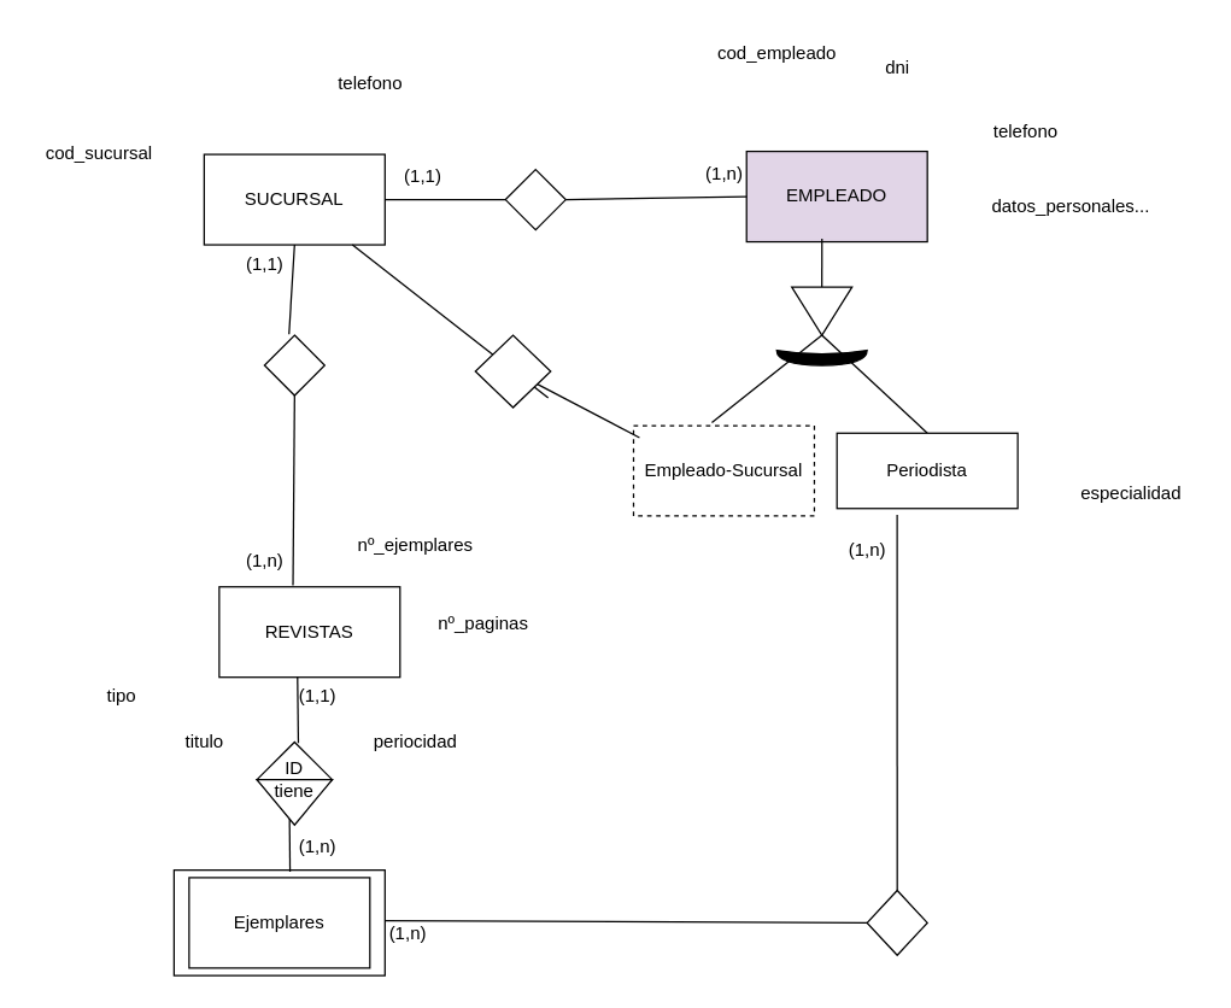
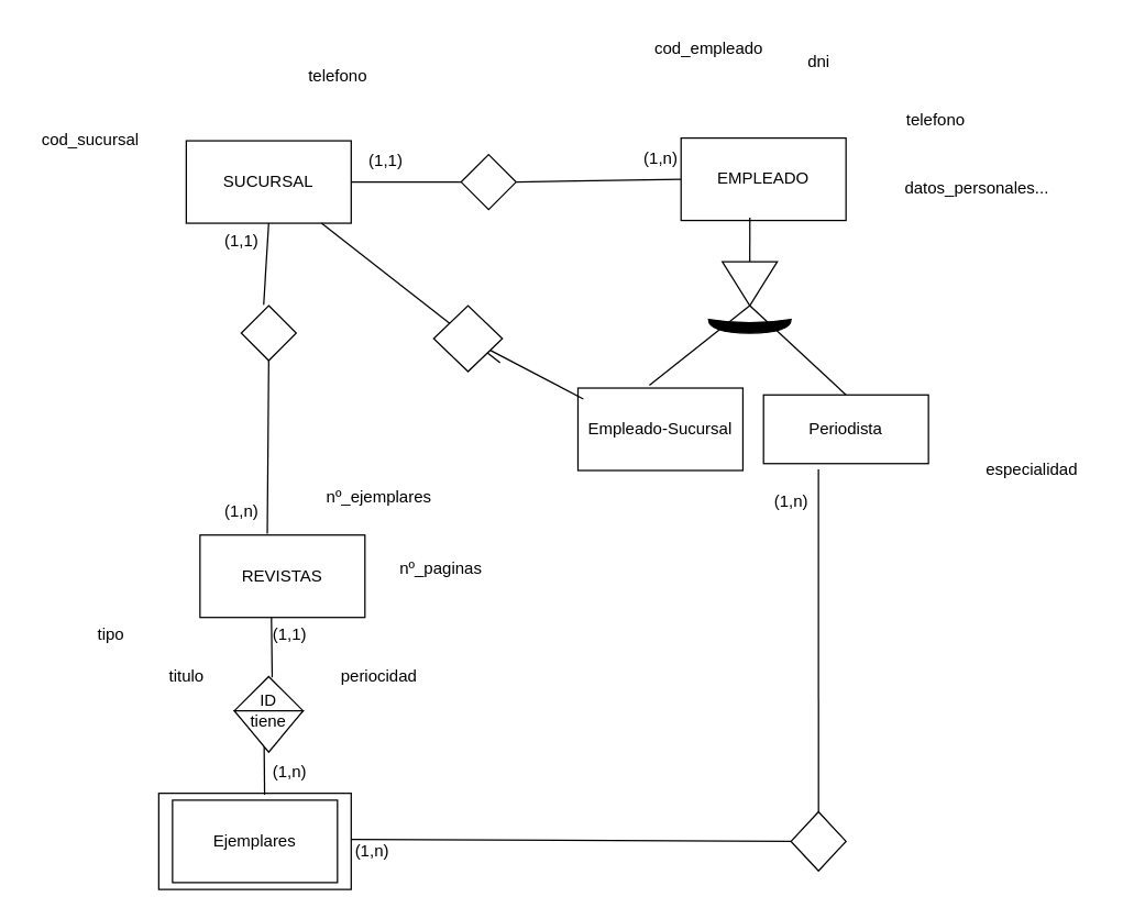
- <mxCell id="3" value="EMPLEADO" style="whiteSpace=wrap;html=1;fillColor=#e1d5e7;" vertex="1" parent="1"><mxGeometry x="495" y="100" width="120" height="60" as="geometry" /></mxCell>
+ <mxCell id="3" value="EMPLEADO" style="whiteSpace=wrap;html=1;" vertex="1" parent="1"><mxGeometry x="495" y="100" width="120" height="60" as="geometry" /></mxCell>
- <mxCell id="26" value="Empleado-Sucursal" style="whiteSpace=wrap;html=1;dashed=1;" vertex="1" parent="1"><mxGeometry x="420" y="282" width="120" height="60" as="geometry" /></mxCell>
+ <mxCell id="26" value="Empleado-Sucursal" style="whiteSpace=wrap;html=1;" vertex="1" parent="1"><mxGeometry x="420" y="282" width="120" height="60" as="geometry" /></mxCell>
- <mxCell id="39" value="especialidad" style="text;html=1;align=center;verticalAlign=middle;resizable=0;points=[];autosize=1;strokeColor=none;fillColor=none;" vertex="1" parent="1"><mxGeometry x="705" y="312" width="90" height="30" as="geometry" /></mxCell>
+ <mxCell id="39" value="especialidad" style="text;html=1;align=center;verticalAlign=middle;resizable=0;points=[];autosize=1;strokeColor=none;fillColor=none;" vertex="1" parent="1"><mxGeometry x="705" y="327" width="90" height="30" as="geometry" /></mxCell>
